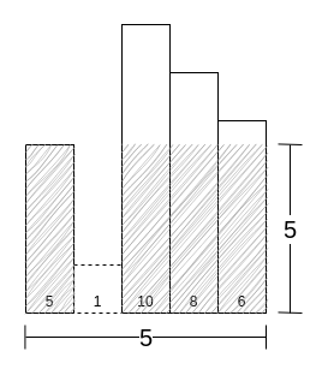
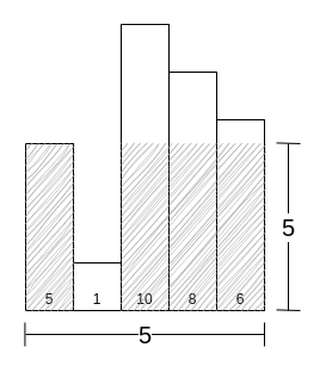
- <mxCell id="3" value="1" style="rounded=0;whiteSpace=wrap;html=1;verticalAlign=bottom;dashed=1;" parent="1" vertex="1"><mxGeometry x="61" y="220" width="40" height="40" as="geometry" /></mxCell>
+ <mxCell id="3" value="1" style="rounded=0;whiteSpace=wrap;html=1;verticalAlign=bottom;" parent="1" vertex="1"><mxGeometry x="61" y="220" width="40" height="40" as="geometry" /></mxCell>
